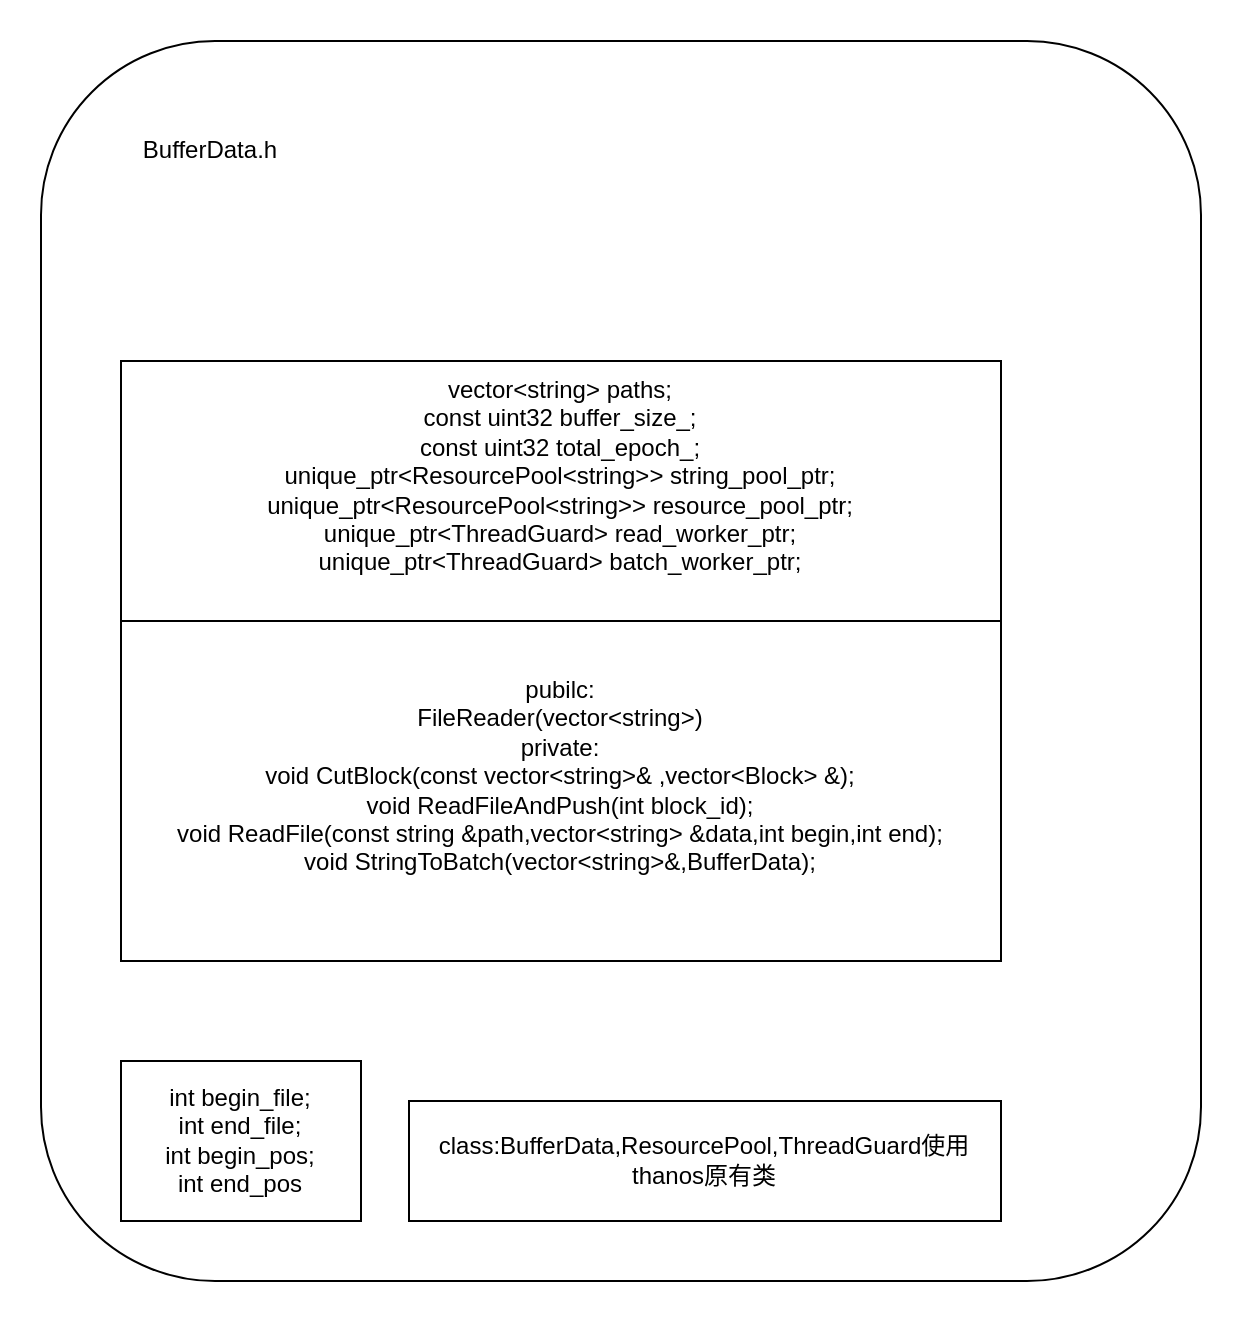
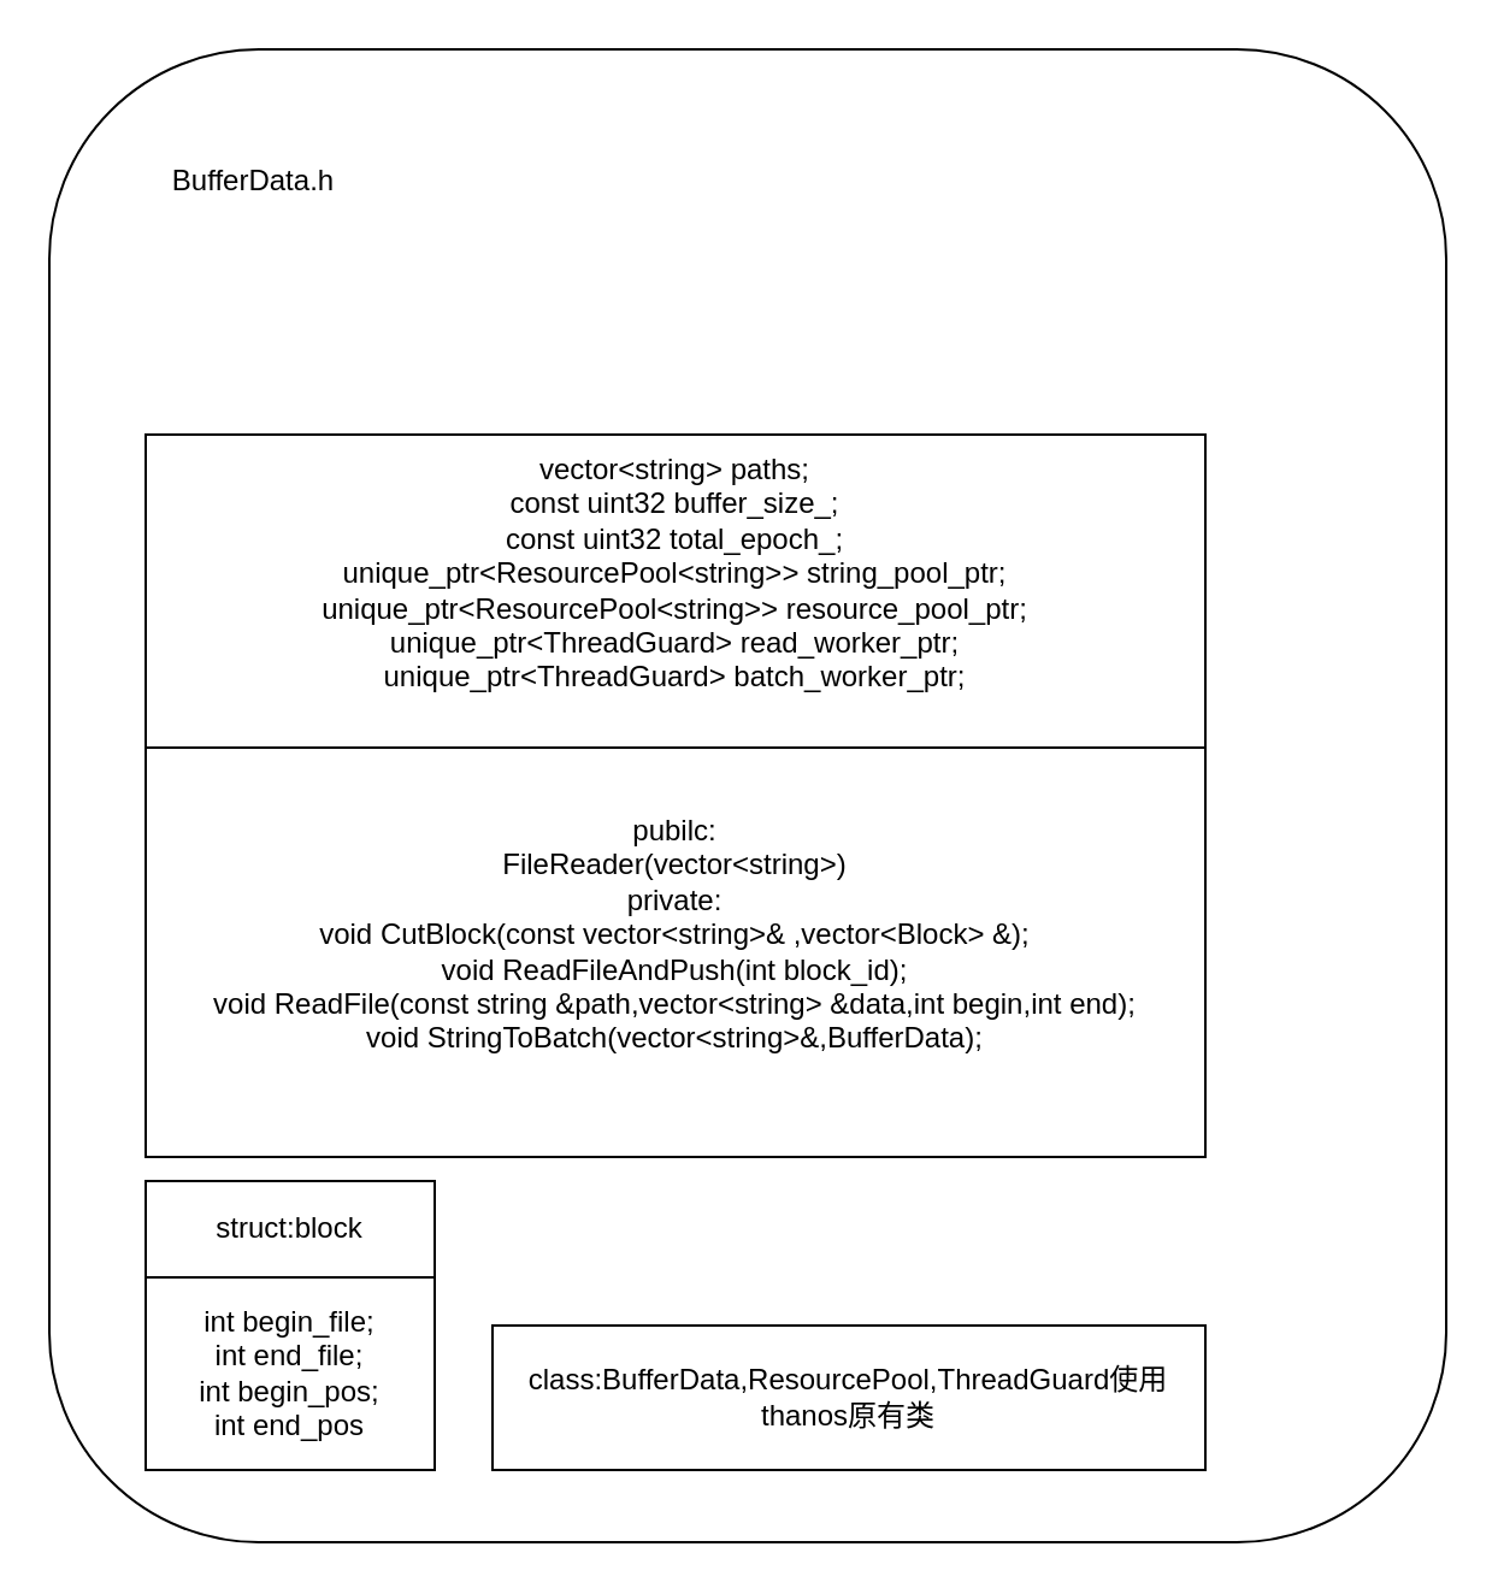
+ <mxCell id="6" value="struct:block" style="rounded=0;whiteSpace=wrap;html=1;fillColor=none;" vertex="1" parent="1"><mxGeometry x="60" y="490" width="120" height="40" as="geometry" /></mxCell>
